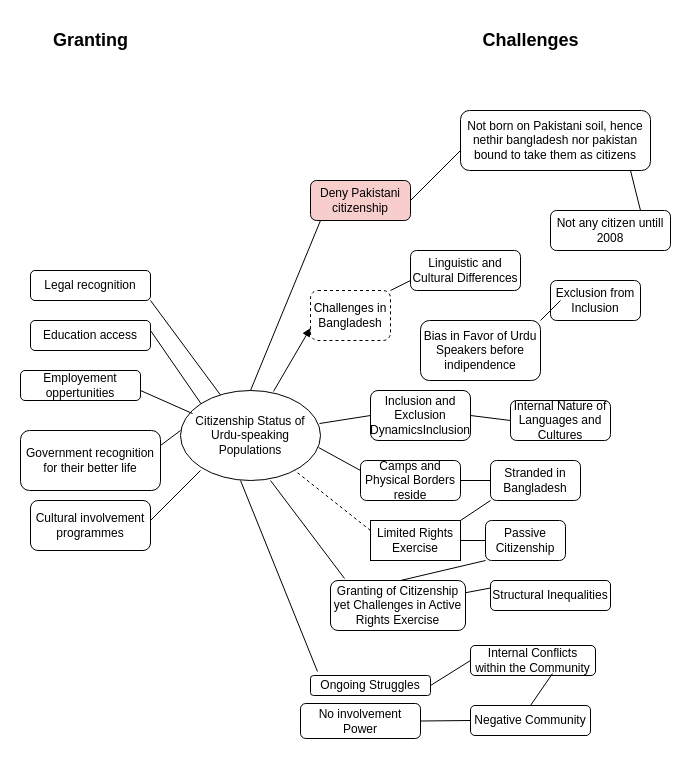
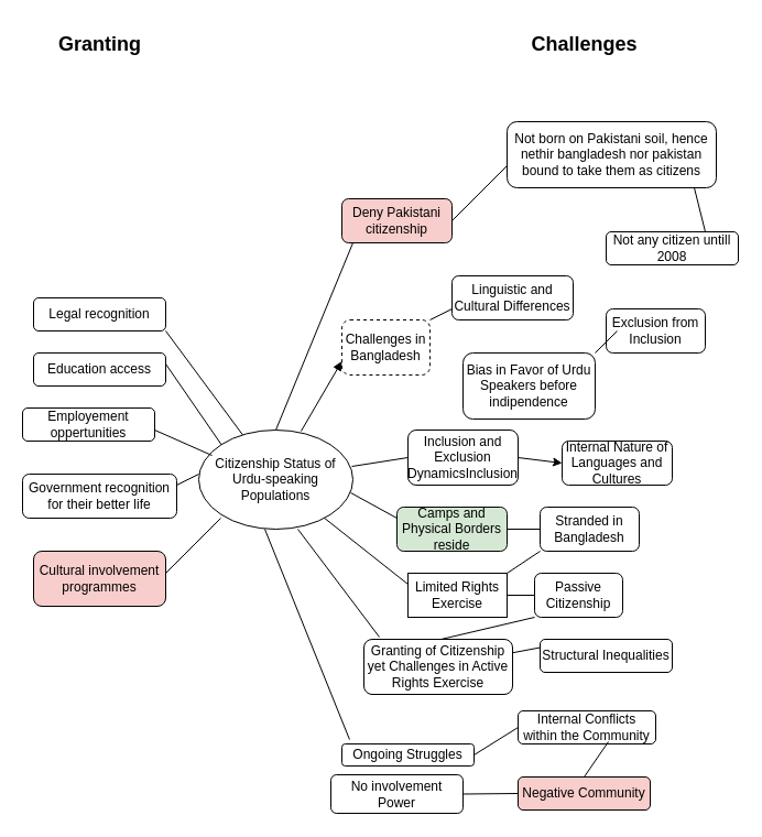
- <mxCell id="45" value="Not any citizen untill 2008" style="rounded=1;whiteSpace=wrap;html=1;" vertex="1" parent="1"><mxGeometry x="550" y="210" width="120" height="40" as="geometry" /></mxCell>
+ <mxCell id="45" value="Not any citizen untill 2008" style="rounded=1;whiteSpace=wrap;html=1;" vertex="1" parent="1"><mxGeometry x="550" y="210" width="120" height="30" as="geometry" /></mxCell>
- <mxCell id="14" value="" style="endArrow=none;html=1;rounded=0;exitX=1;exitY=0.5;exitDx=0;exitDy=0;entryX=0;entryY=0.5;entryDx=0;entryDy=0;" edge="1" parent="1" source="10" target="12"><mxGeometry width="50" height="50" relative="1" as="geometry"><mxPoint x="460" y="460" as="sourcePoint" /><mxPoint x="510" y="410" as="targetPoint" /></mxGeometry></mxCell>
+ <mxCell id="14" value="" style="endArrow=classic;html=1;rounded=0;exitX=1;exitY=0.5;exitDx=0;exitDy=0;entryX=0;entryY=0.5;entryDx=0;entryDy=0;" edge="1" parent="1" source="10" target="12"><mxGeometry width="50" height="50" relative="1" as="geometry"><mxPoint x="460" y="460" as="sourcePoint" /><mxPoint x="510" y="410" as="targetPoint" /></mxGeometry></mxCell>
- <mxCell id="40" value="Government recognition for their better life" style="rounded=1;whiteSpace=wrap;html=1;" vertex="1" parent="1"><mxGeometry x="20" y="430" width="140" height="60" as="geometry" /></mxCell>
+ <mxCell id="40" value="Government recognition for their better life" style="rounded=1;whiteSpace=wrap;html=1;" vertex="1" parent="1"><mxGeometry x="20" y="430" width="140" height="40" as="geometry" /></mxCell>
- <mxCell id="21" value="Camps and Physical Borders reside" style="rounded=1;whiteSpace=wrap;html=1;" vertex="1" parent="1"><mxGeometry x="360" y="460" width="100" height="40" as="geometry" /></mxCell>
+ <mxCell id="21" value="Camps and Physical Borders reside" style="rounded=1;whiteSpace=wrap;html=1;fillColor=#d5e8d4;" vertex="1" parent="1"><mxGeometry x="360" y="460" width="100" height="40" as="geometry" /></mxCell>
- <mxCell id="29" value="" style="endArrow=none;html=1;rounded=0;exitX=0;exitY=0.25;exitDx=0;exitDy=0;dashed=1;" edge="1" parent="1" source="20" target="2"><mxGeometry width="50" height="50" relative="1" as="geometry"><mxPoint x="230" y="520" as="sourcePoint" /><mxPoint x="280" y="470" as="targetPoint" /></mxGeometry></mxCell>
+ <mxCell id="29" value="" style="endArrow=none;html=1;rounded=0;exitX=0;exitY=0.25;exitDx=0;exitDy=0;" edge="1" parent="1" source="20" target="2"><mxGeometry width="50" height="50" relative="1" as="geometry"><mxPoint x="230" y="520" as="sourcePoint" /><mxPoint x="280" y="470" as="targetPoint" /></mxGeometry></mxCell>
- <mxCell id="47" value="Cultural involvement programmes" style="rounded=1;whiteSpace=wrap;html=1;" vertex="1" parent="1"><mxGeometry x="30" y="500" width="120" height="50" as="geometry" /></mxCell>
+ <mxCell id="47" value="Cultural involvement programmes" style="rounded=1;whiteSpace=wrap;html=1;fillColor=#f8cecc;" vertex="1" parent="1"><mxGeometry x="30" y="500" width="120" height="50" as="geometry" /></mxCell>
- <mxCell id="33" value="Negative Community" style="rounded=1;whiteSpace=wrap;html=1;" vertex="1" parent="1"><mxGeometry x="470" y="705" width="120" height="30" as="geometry" /></mxCell>
+ <mxCell id="33" value="Negative Community" style="rounded=1;whiteSpace=wrap;html=1;fillColor=#f8cecc;" vertex="1" parent="1"><mxGeometry x="470" y="705" width="120" height="30" as="geometry" /></mxCell>
